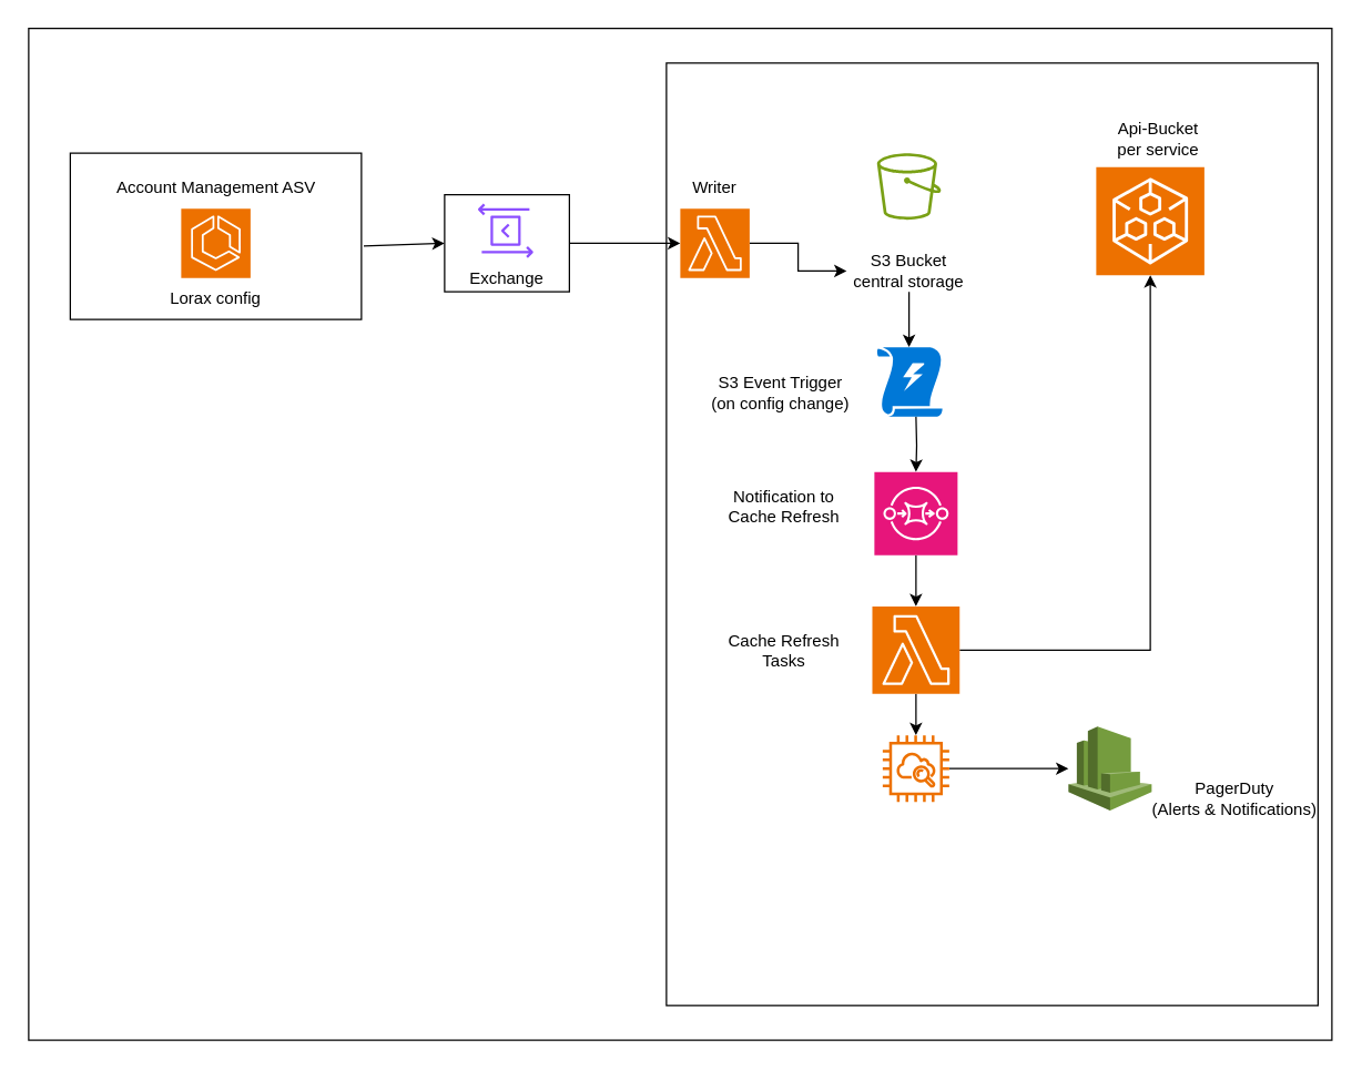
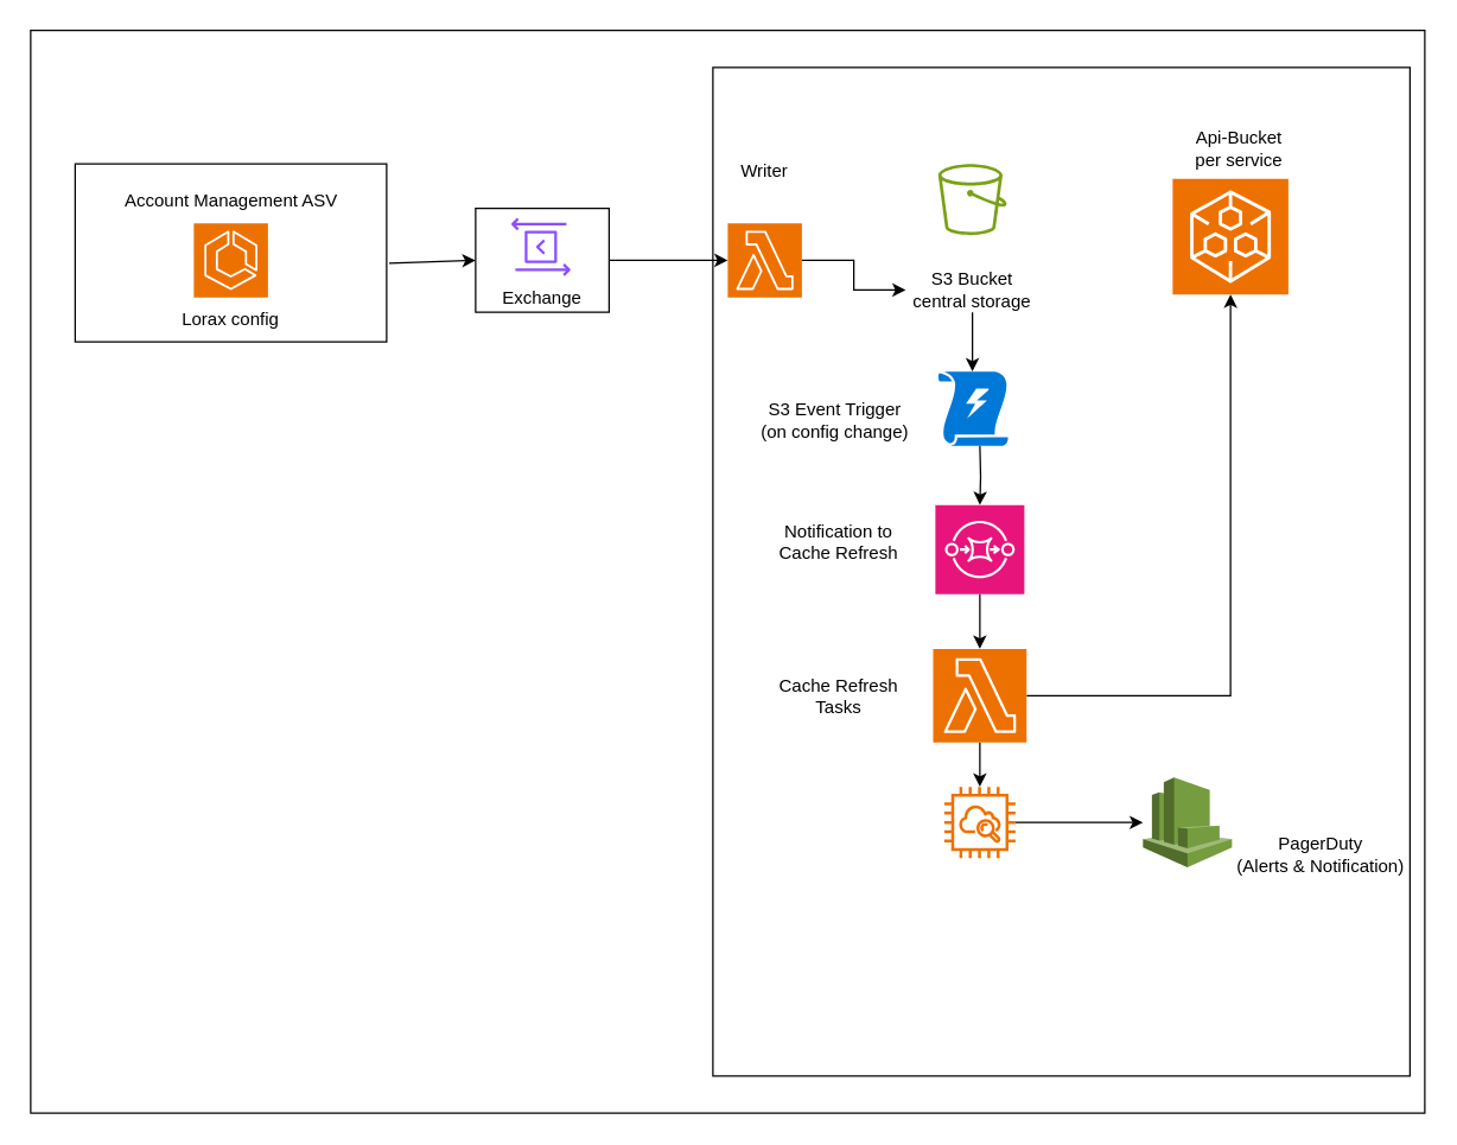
- <mxCell id="19" value="Writer" style="text;html=1;align=center;verticalAlign=middle;whiteSpace=wrap;rounded=0;" parent="1" vertex="1"><mxGeometry x="485" y="120" width="60" height="30" as="geometry" /></mxCell>
+ <mxCell id="19" value="Writer" style="text;html=1;align=center;verticalAlign=middle;whiteSpace=wrap;rounded=0;" parent="1" vertex="1"><mxGeometry x="485" y="100" width="60" height="30" as="geometry" /></mxCell>
- <mxCell id="34" value="&lt;br&gt; PagerDuty    &lt;br&gt;(Alerts &amp;amp; Notifications)" style="text;html=1;align=center;verticalAlign=middle;whiteSpace=wrap;rounded=0;" parent="1" vertex="1"><mxGeometry x="820" y="554.25" width="140" height="30" as="geometry" /></mxCell>
+ <mxCell id="34" value="&lt;br&gt; PagerDuty    &lt;br&gt;(Alerts &amp;amp; Notification)" style="text;html=1;align=center;verticalAlign=middle;whiteSpace=wrap;rounded=0;" parent="1" vertex="1"><mxGeometry x="820" y="554.25" width="140" height="30" as="geometry" /></mxCell>
